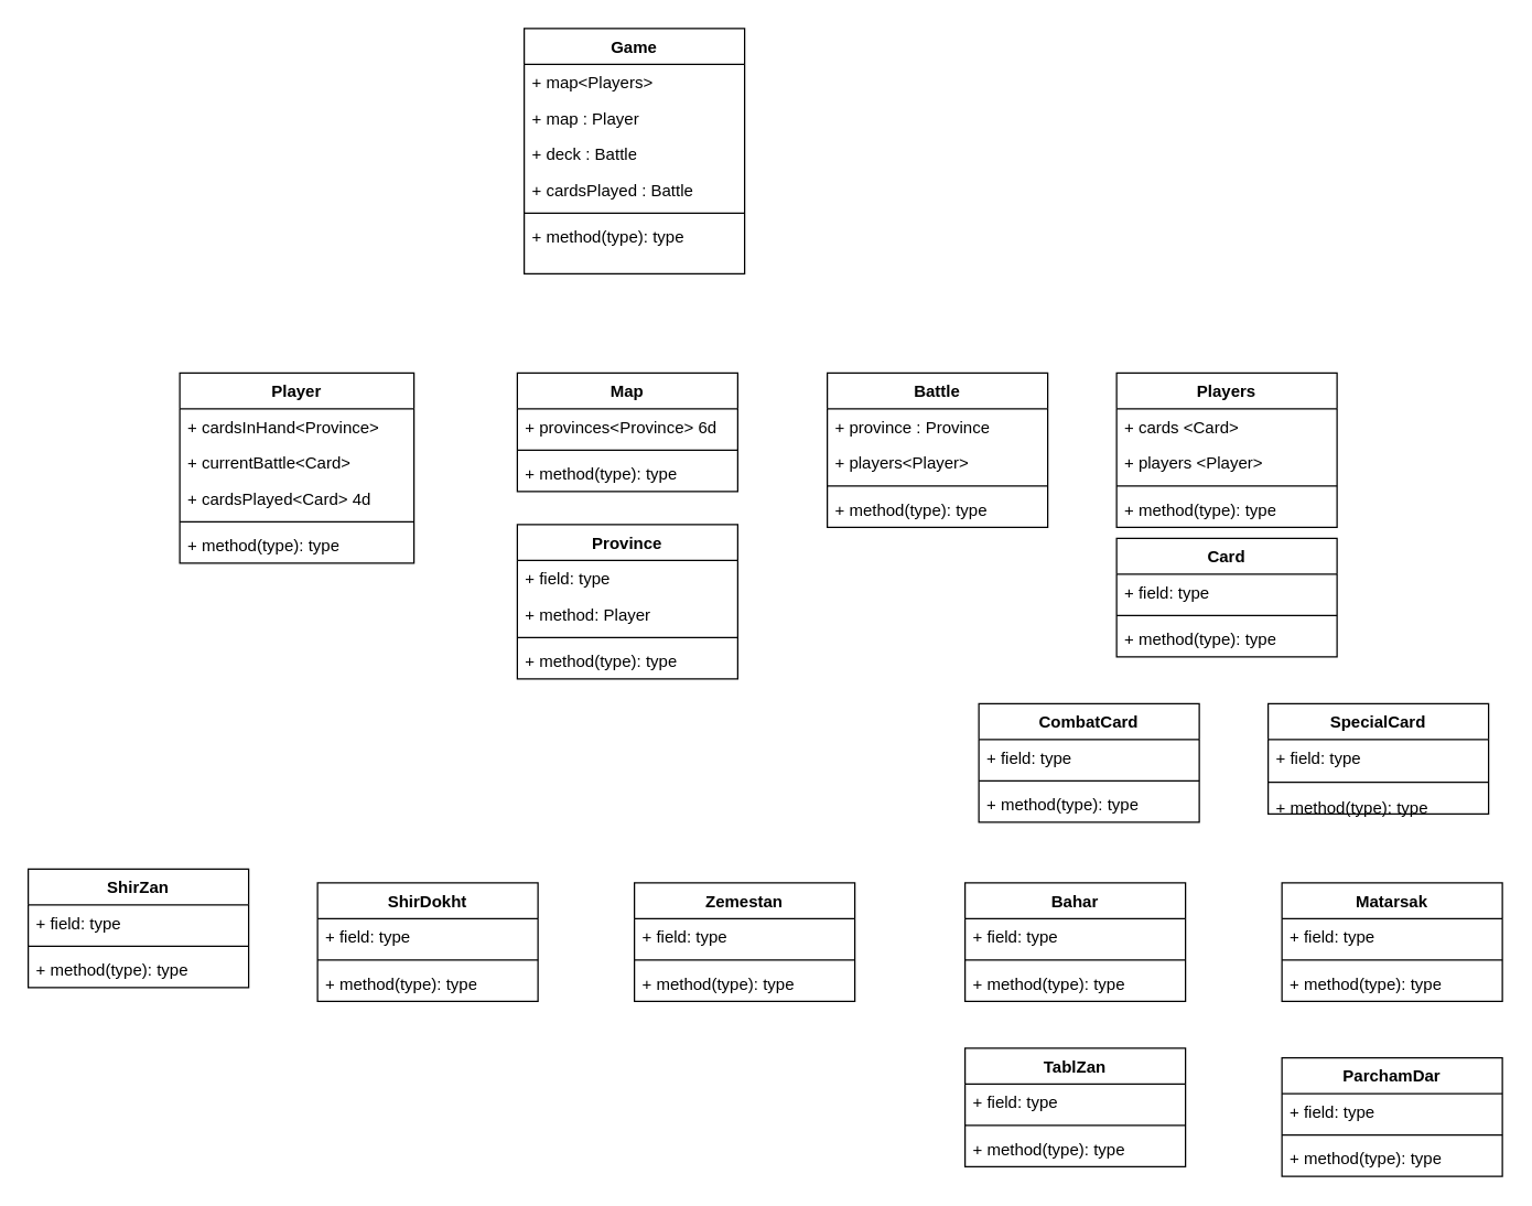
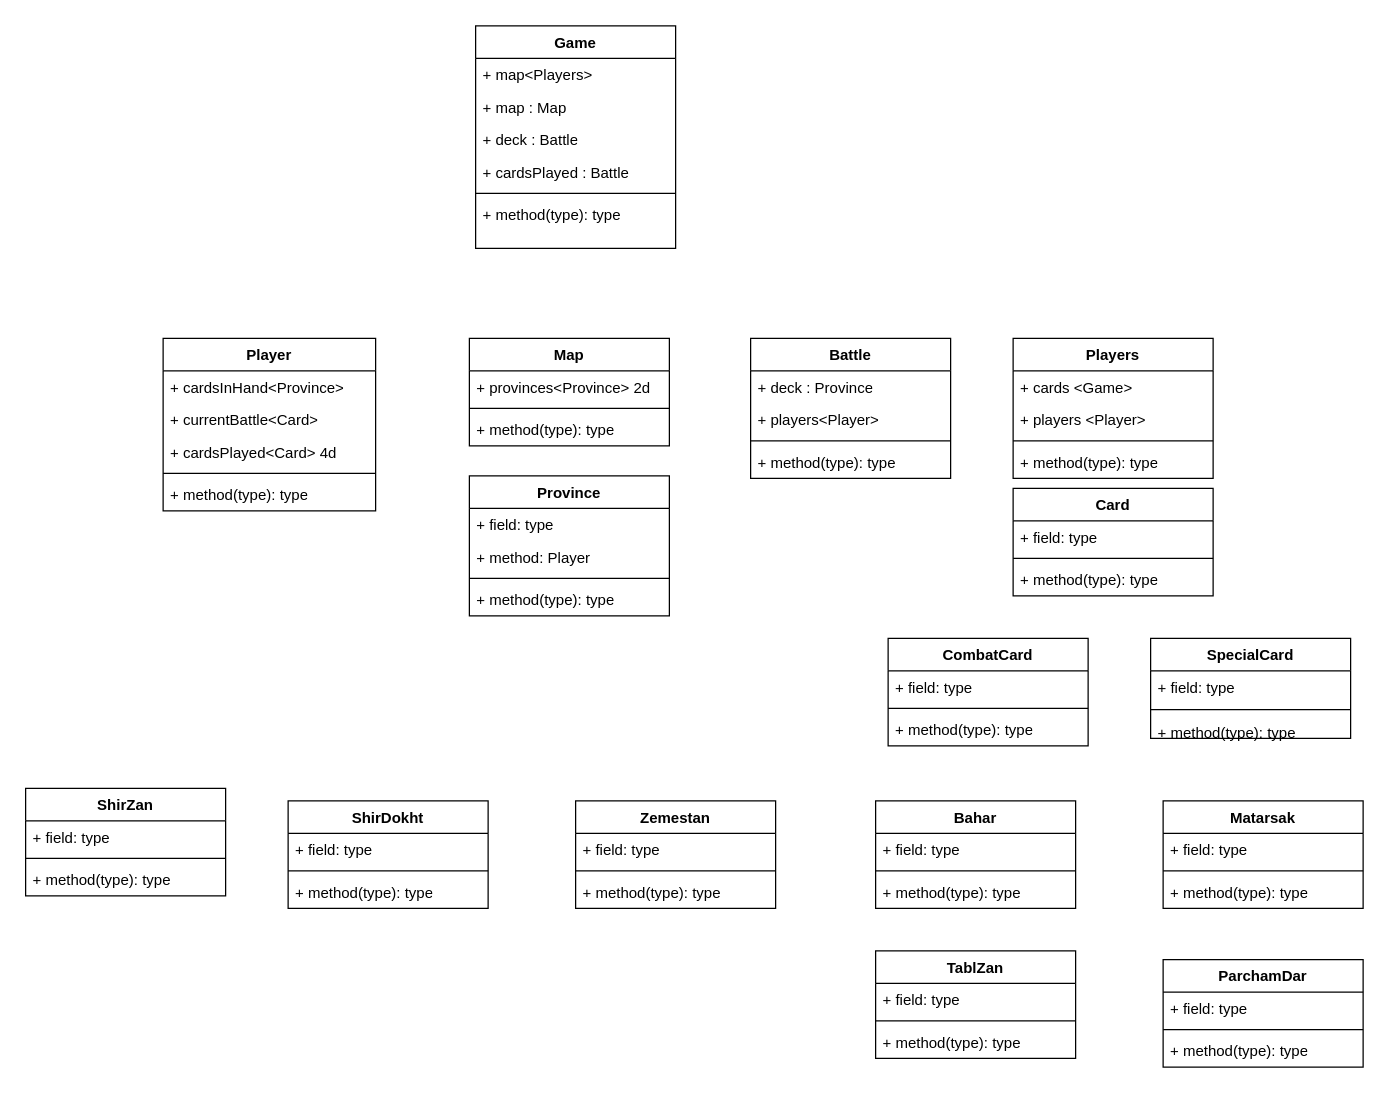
- <mxCell id="4" value="+ map : Player" style="text;strokeColor=none;fillColor=none;align=left;verticalAlign=top;spacingLeft=4;spacingRight=4;overflow=hidden;rotatable=0;points=[[0,0.5],[1,0.5]];portConstraint=eastwest;whiteSpace=wrap;html=1;" parent="2" vertex="1"><mxGeometry y="52" width="160" height="26" as="geometry" /></mxCell>
+ <mxCell id="4" value="+ map : Map" style="text;strokeColor=none;fillColor=none;align=left;verticalAlign=top;spacingLeft=4;spacingRight=4;overflow=hidden;rotatable=0;points=[[0,0.5],[1,0.5]];portConstraint=eastwest;whiteSpace=wrap;html=1;" parent="2" vertex="1"><mxGeometry y="52" width="160" height="26" as="geometry" /></mxCell>
- <mxCell id="16" value="+ provinces&amp;lt;Province&amp;gt; 6d" style="text;strokeColor=none;fillColor=none;align=left;verticalAlign=top;spacingLeft=4;spacingRight=4;overflow=hidden;rotatable=0;points=[[0,0.5],[1,0.5]];portConstraint=eastwest;whiteSpace=wrap;html=1;" parent="15" vertex="1"><mxGeometry y="26" width="160" height="26" as="geometry" /></mxCell>
+ <mxCell id="16" value="+ provinces&amp;lt;Province&amp;gt; 2d" style="text;strokeColor=none;fillColor=none;align=left;verticalAlign=top;spacingLeft=4;spacingRight=4;overflow=hidden;rotatable=0;points=[[0,0.5],[1,0.5]];portConstraint=eastwest;whiteSpace=wrap;html=1;" parent="15" vertex="1"><mxGeometry y="26" width="160" height="26" as="geometry" /></mxCell>
- <mxCell id="70" value="+ province : Province" style="text;strokeColor=none;fillColor=none;align=left;verticalAlign=top;spacingLeft=4;spacingRight=4;overflow=hidden;rotatable=0;points=[[0,0.5],[1,0.5]];portConstraint=eastwest;whiteSpace=wrap;html=1;" parent="69" vertex="1"><mxGeometry y="26" width="160" height="26" as="geometry" /></mxCell>
+ <mxCell id="70" value="+ deck : Province" style="text;strokeColor=none;fillColor=none;align=left;verticalAlign=top;spacingLeft=4;spacingRight=4;overflow=hidden;rotatable=0;points=[[0,0.5],[1,0.5]];portConstraint=eastwest;whiteSpace=wrap;html=1;" parent="69" vertex="1"><mxGeometry y="26" width="160" height="26" as="geometry" /></mxCell>
- <mxCell id="25" value="+ cards &amp;lt;Card&amp;gt;" style="text;strokeColor=none;fillColor=none;align=left;verticalAlign=top;spacingLeft=4;spacingRight=4;overflow=hidden;rotatable=0;points=[[0,0.5],[1,0.5]];portConstraint=eastwest;whiteSpace=wrap;html=1;" parent="24" vertex="1"><mxGeometry y="26" width="160" height="26" as="geometry" /></mxCell>
+ <mxCell id="25" value="+ cards &amp;lt;Game&amp;gt;" style="text;strokeColor=none;fillColor=none;align=left;verticalAlign=top;spacingLeft=4;spacingRight=4;overflow=hidden;rotatable=0;points=[[0,0.5],[1,0.5]];portConstraint=eastwest;whiteSpace=wrap;html=1;" parent="24" vertex="1"><mxGeometry y="26" width="160" height="26" as="geometry" /></mxCell>
